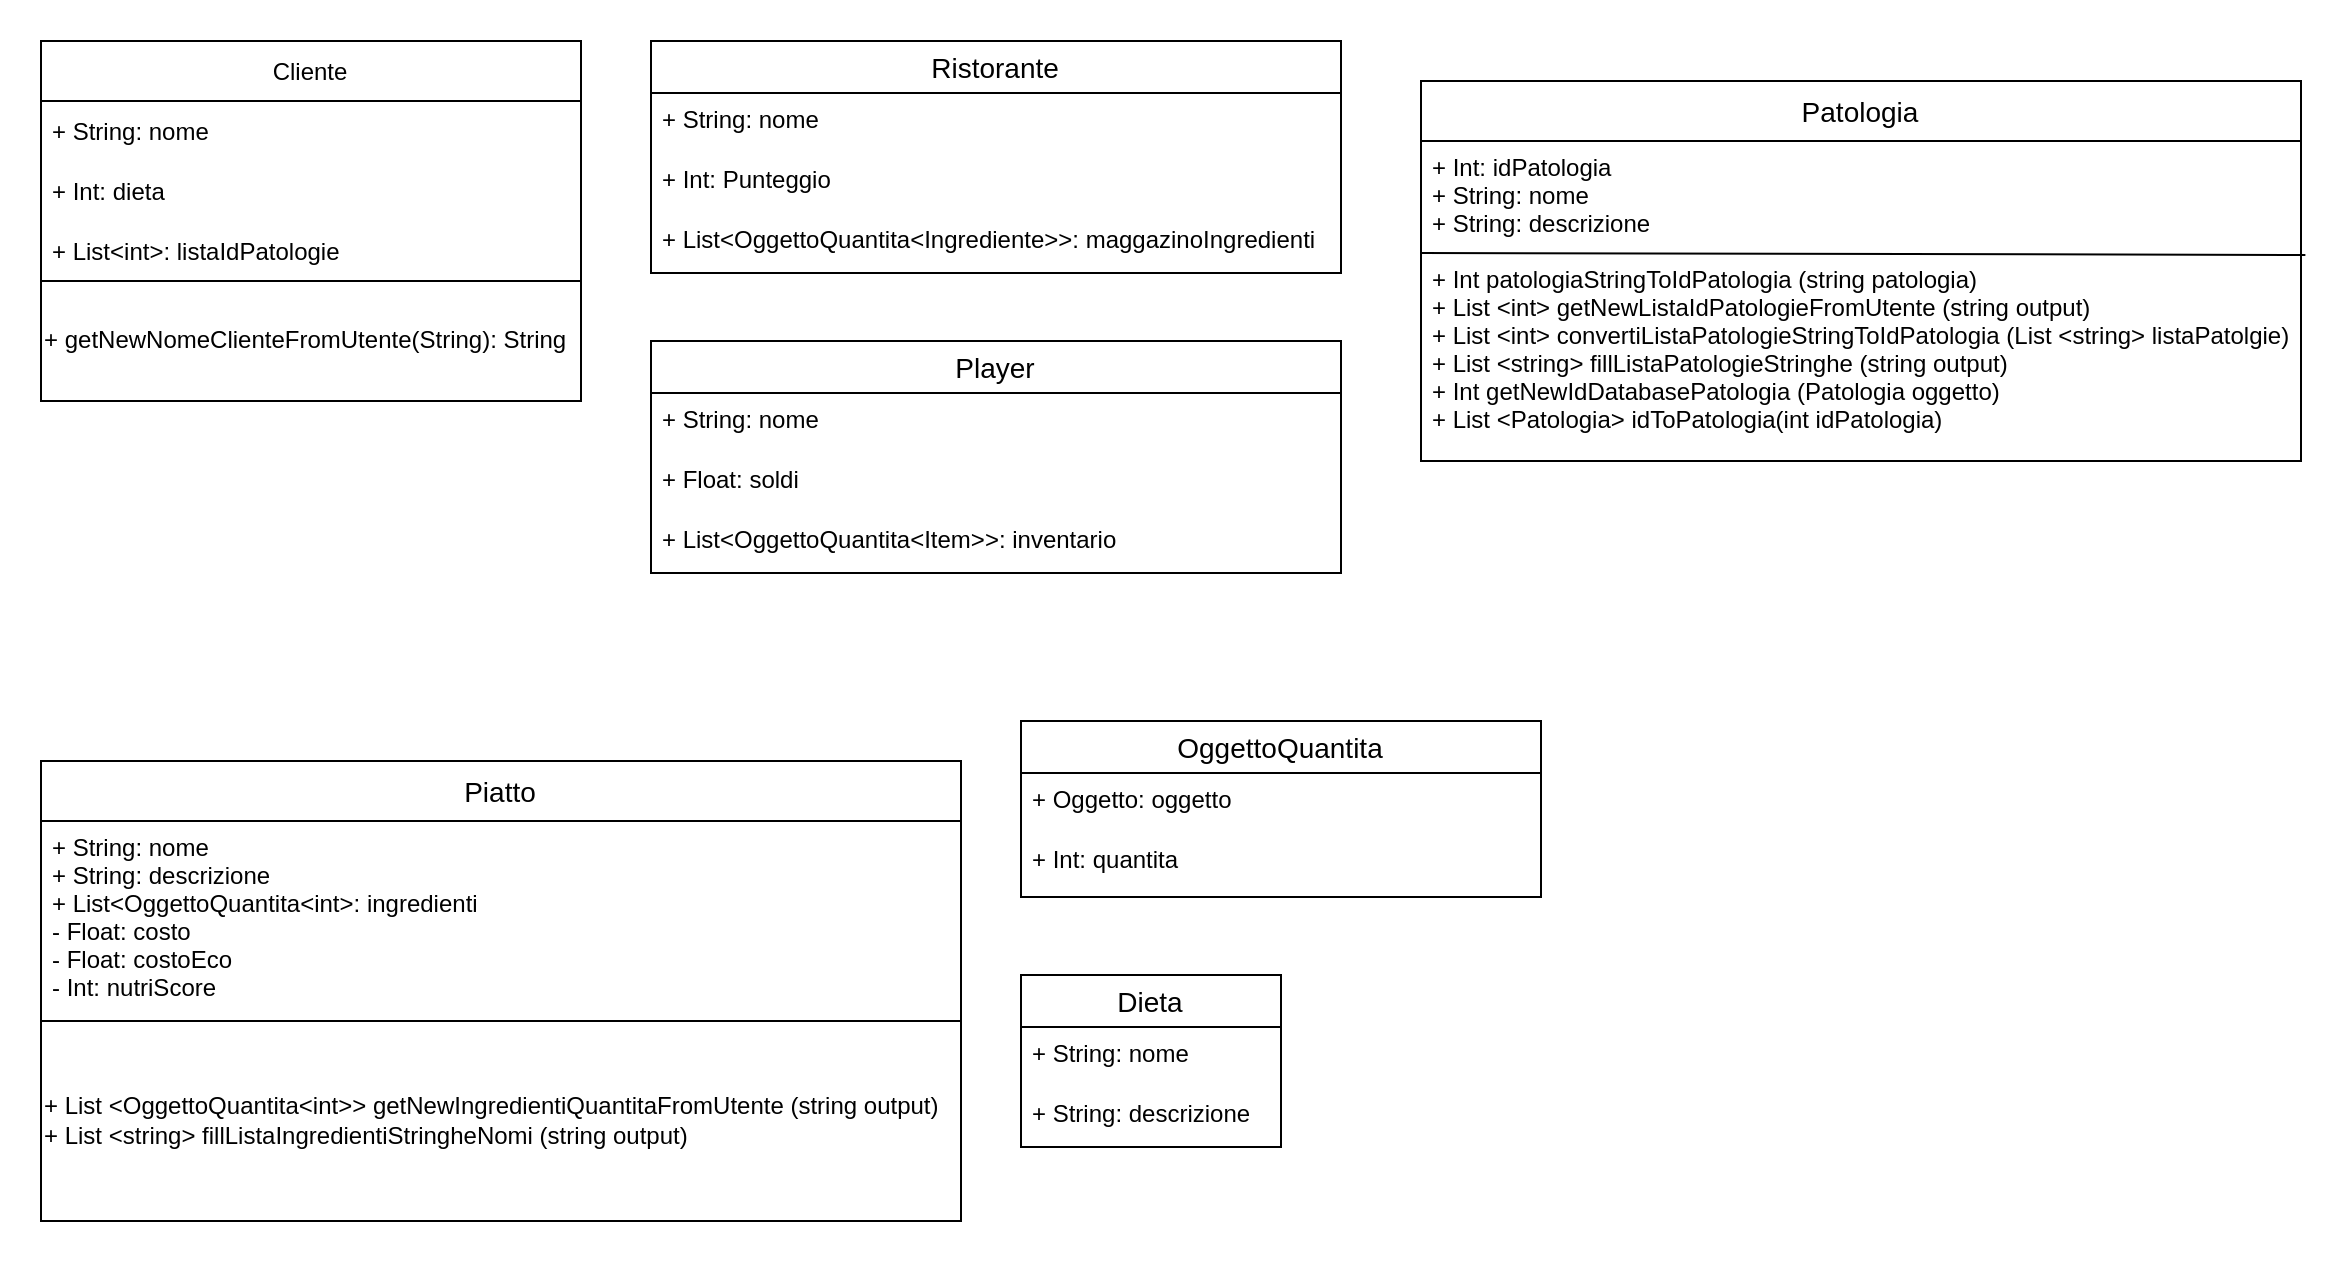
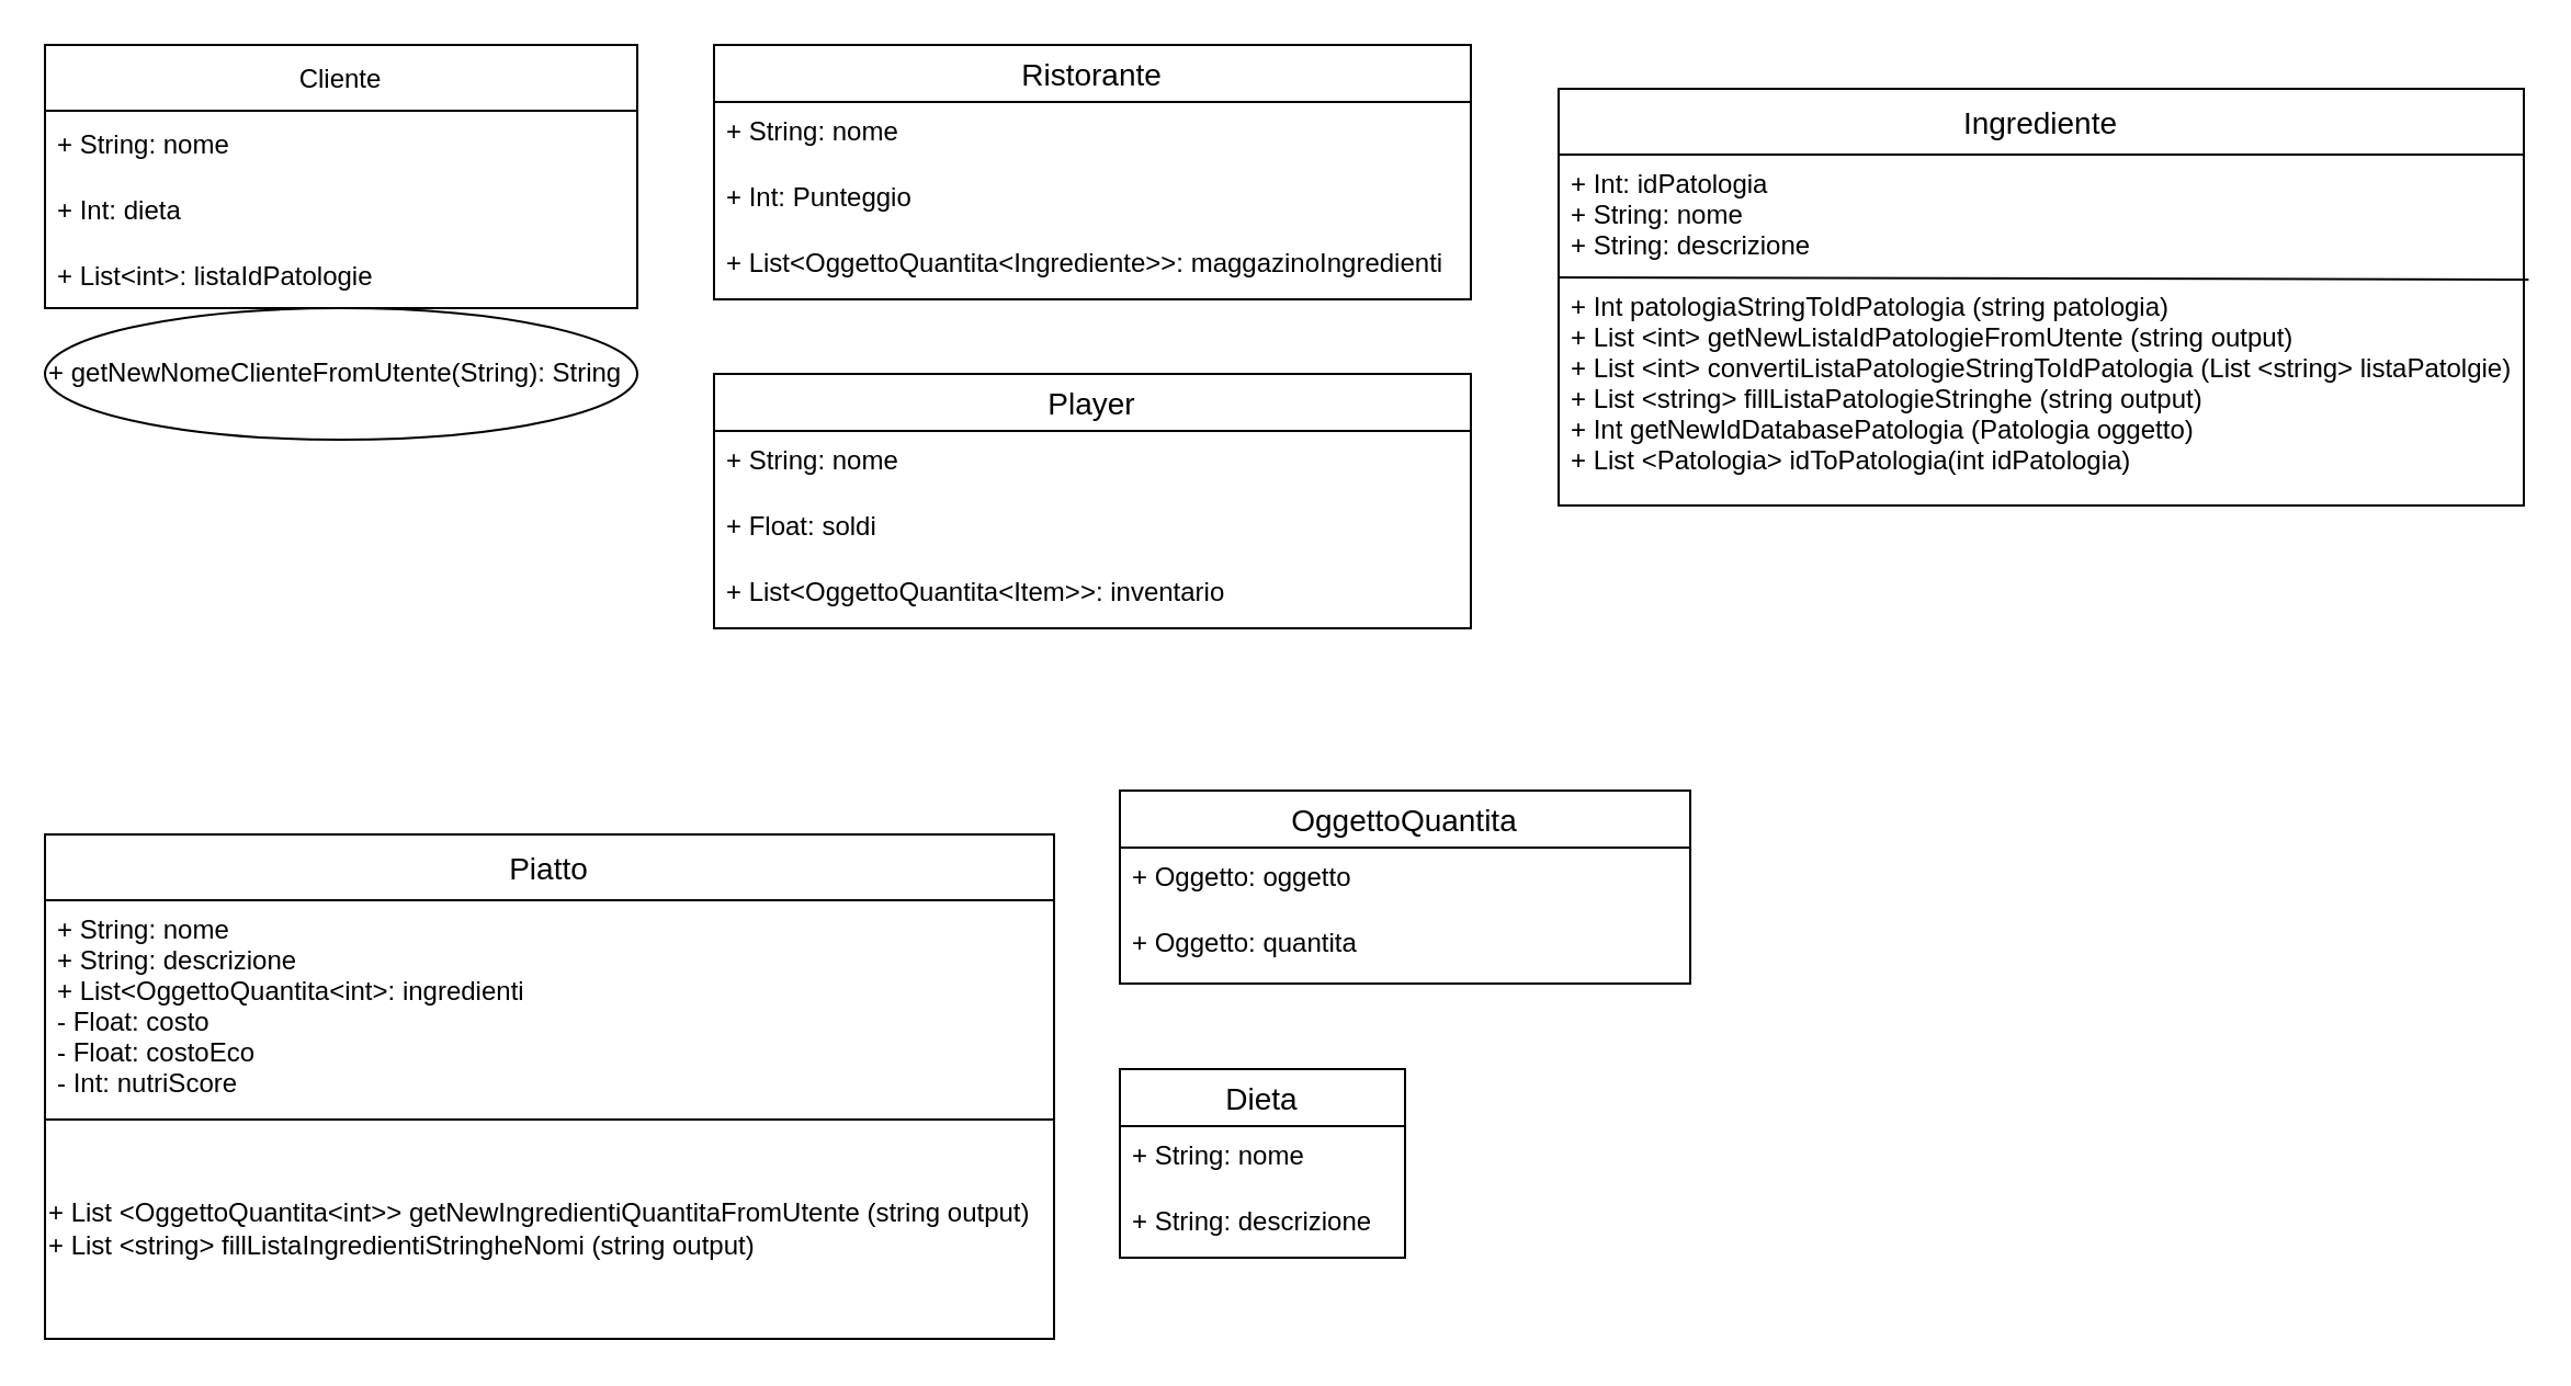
- <mxCell id="19" value="Patologia" style="swimlane;childLayout=stackLayout;horizontal=1;startSize=30;horizontalStack=0;rounded=0;fontSize=14;fontStyle=0;strokeWidth=1;resizeParent=0;resizeLast=1;shadow=0;dashed=0;align=center;fillColor=none;strokeColor=default;" vertex="1" parent="1"><mxGeometry x="710" y="40" width="440" height="190" as="geometry" /></mxCell>
+ <mxCell id="19" value="Ingrediente" style="swimlane;childLayout=stackLayout;horizontal=1;startSize=30;horizontalStack=0;rounded=0;fontSize=14;fontStyle=0;strokeWidth=1;resizeParent=0;resizeLast=1;shadow=0;dashed=0;align=center;fillColor=none;strokeColor=default;" vertex="1" parent="1"><mxGeometry x="710" y="40" width="440" height="190" as="geometry" /></mxCell>
- <mxCell id="6" value="+&amp;nbsp;getNewNomeClienteFromUtente(String): String" style="rounded=0;whiteSpace=wrap;html=1;fillColor=none;align=left;" vertex="1" parent="1"><mxGeometry x="20" y="140" width="270" height="60" as="geometry" /></mxCell>
+ <mxCell id="6" value="+&amp;nbsp;getNewNomeClienteFromUtente(String): String" style="ellipse;whiteSpace=wrap;html=1;fillColor=none;align=left;" vertex="1" parent="1"><mxGeometry x="20" y="140" width="270" height="60" as="geometry" /></mxCell>
- <mxCell id="24" value="+ Int: quantita" style="text;strokeColor=none;fillColor=none;spacingLeft=4;spacingRight=4;overflow=hidden;rotatable=0;points=[[0,0.5],[1,0.5]];portConstraint=eastwest;fontSize=12;" vertex="1" parent="22"><mxGeometry y="56" width="260" height="32" as="geometry" /></mxCell>
+ <mxCell id="24" value="+ Oggetto: quantita" style="text;strokeColor=none;fillColor=none;spacingLeft=4;spacingRight=4;overflow=hidden;rotatable=0;points=[[0,0.5],[1,0.5]];portConstraint=eastwest;fontSize=12;" vertex="1" parent="22"><mxGeometry y="56" width="260" height="32" as="geometry" /></mxCell>
